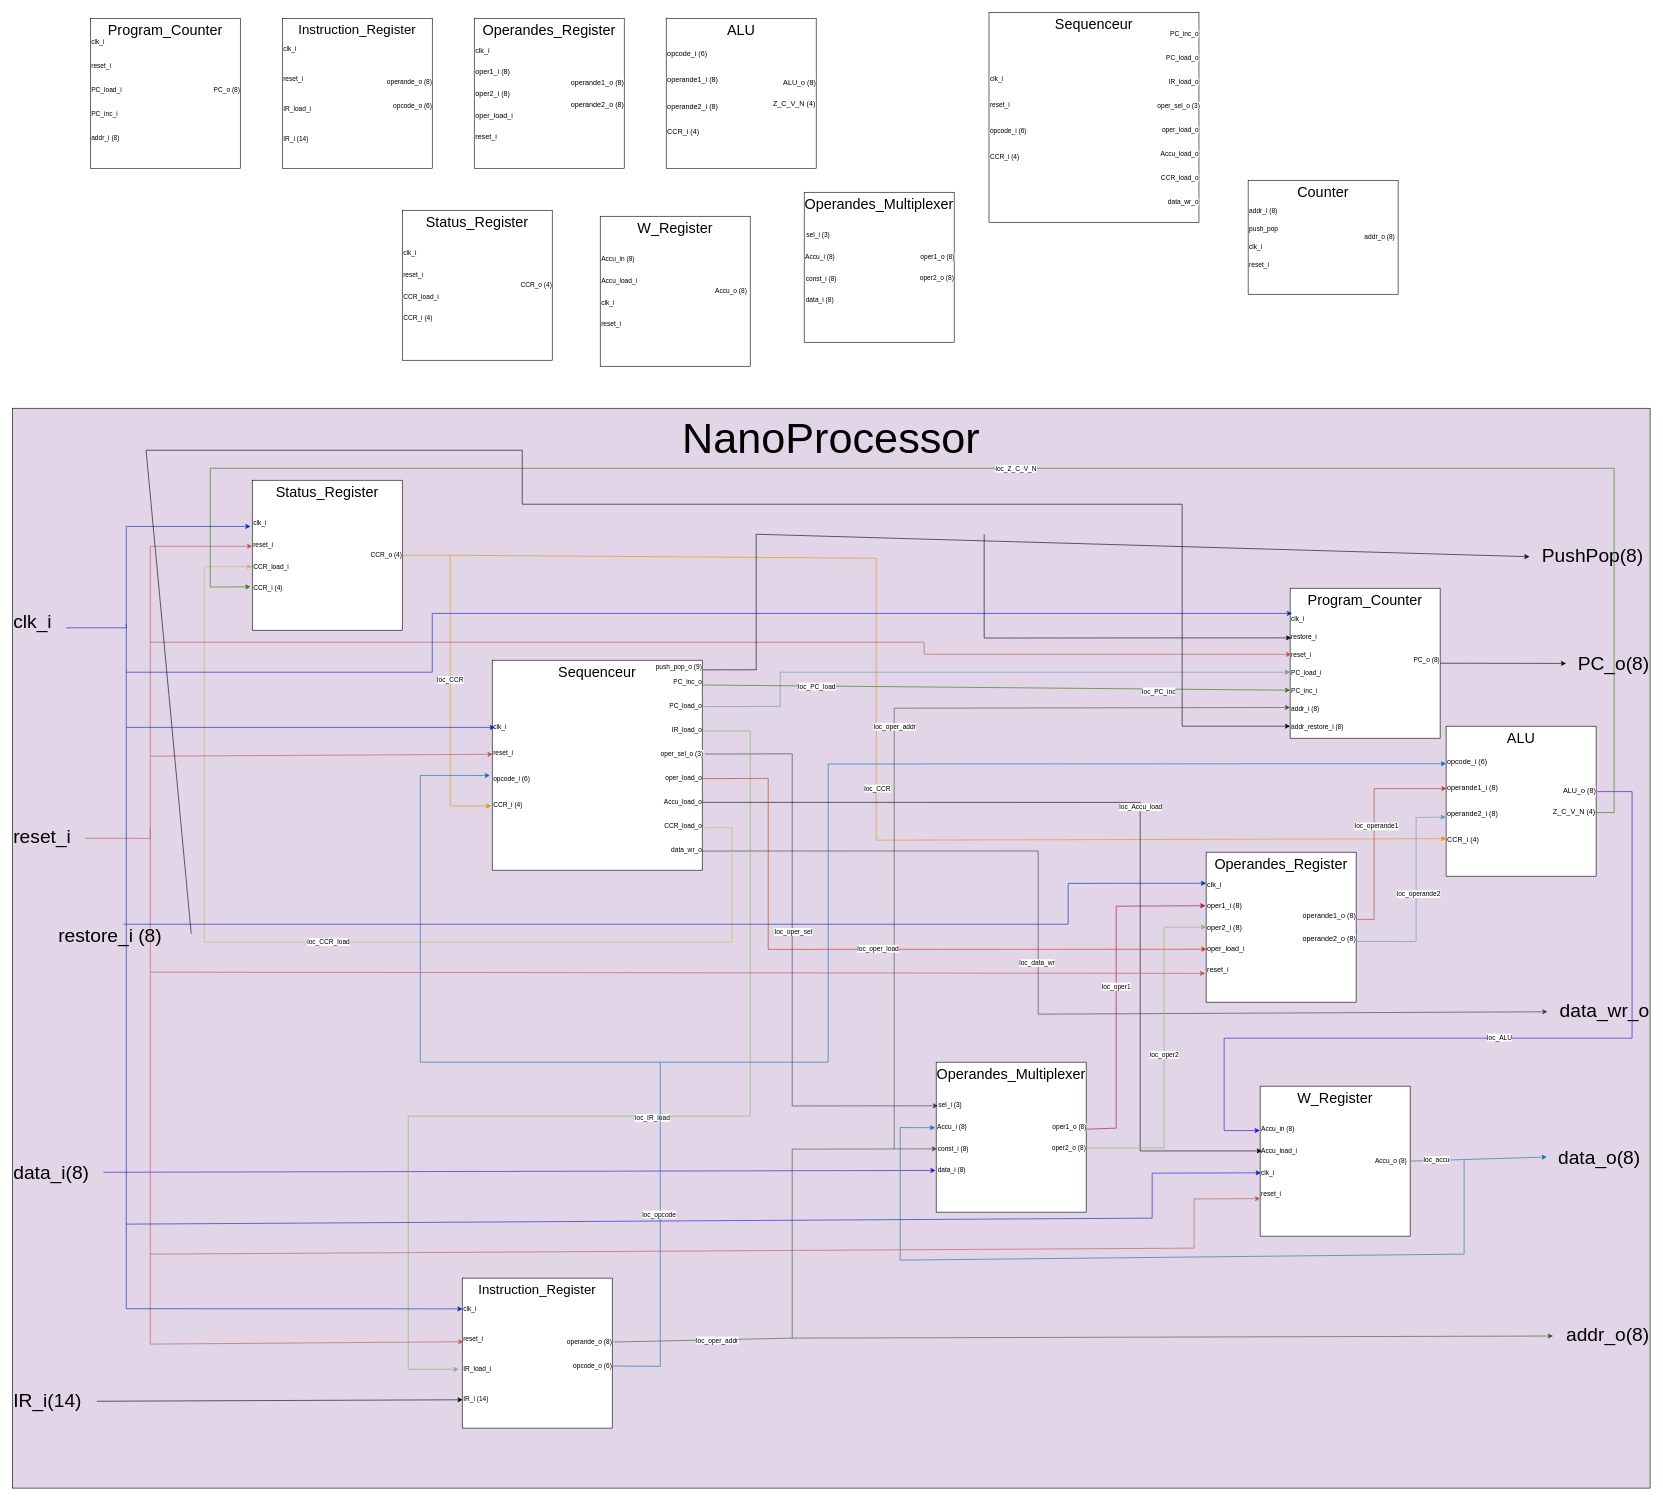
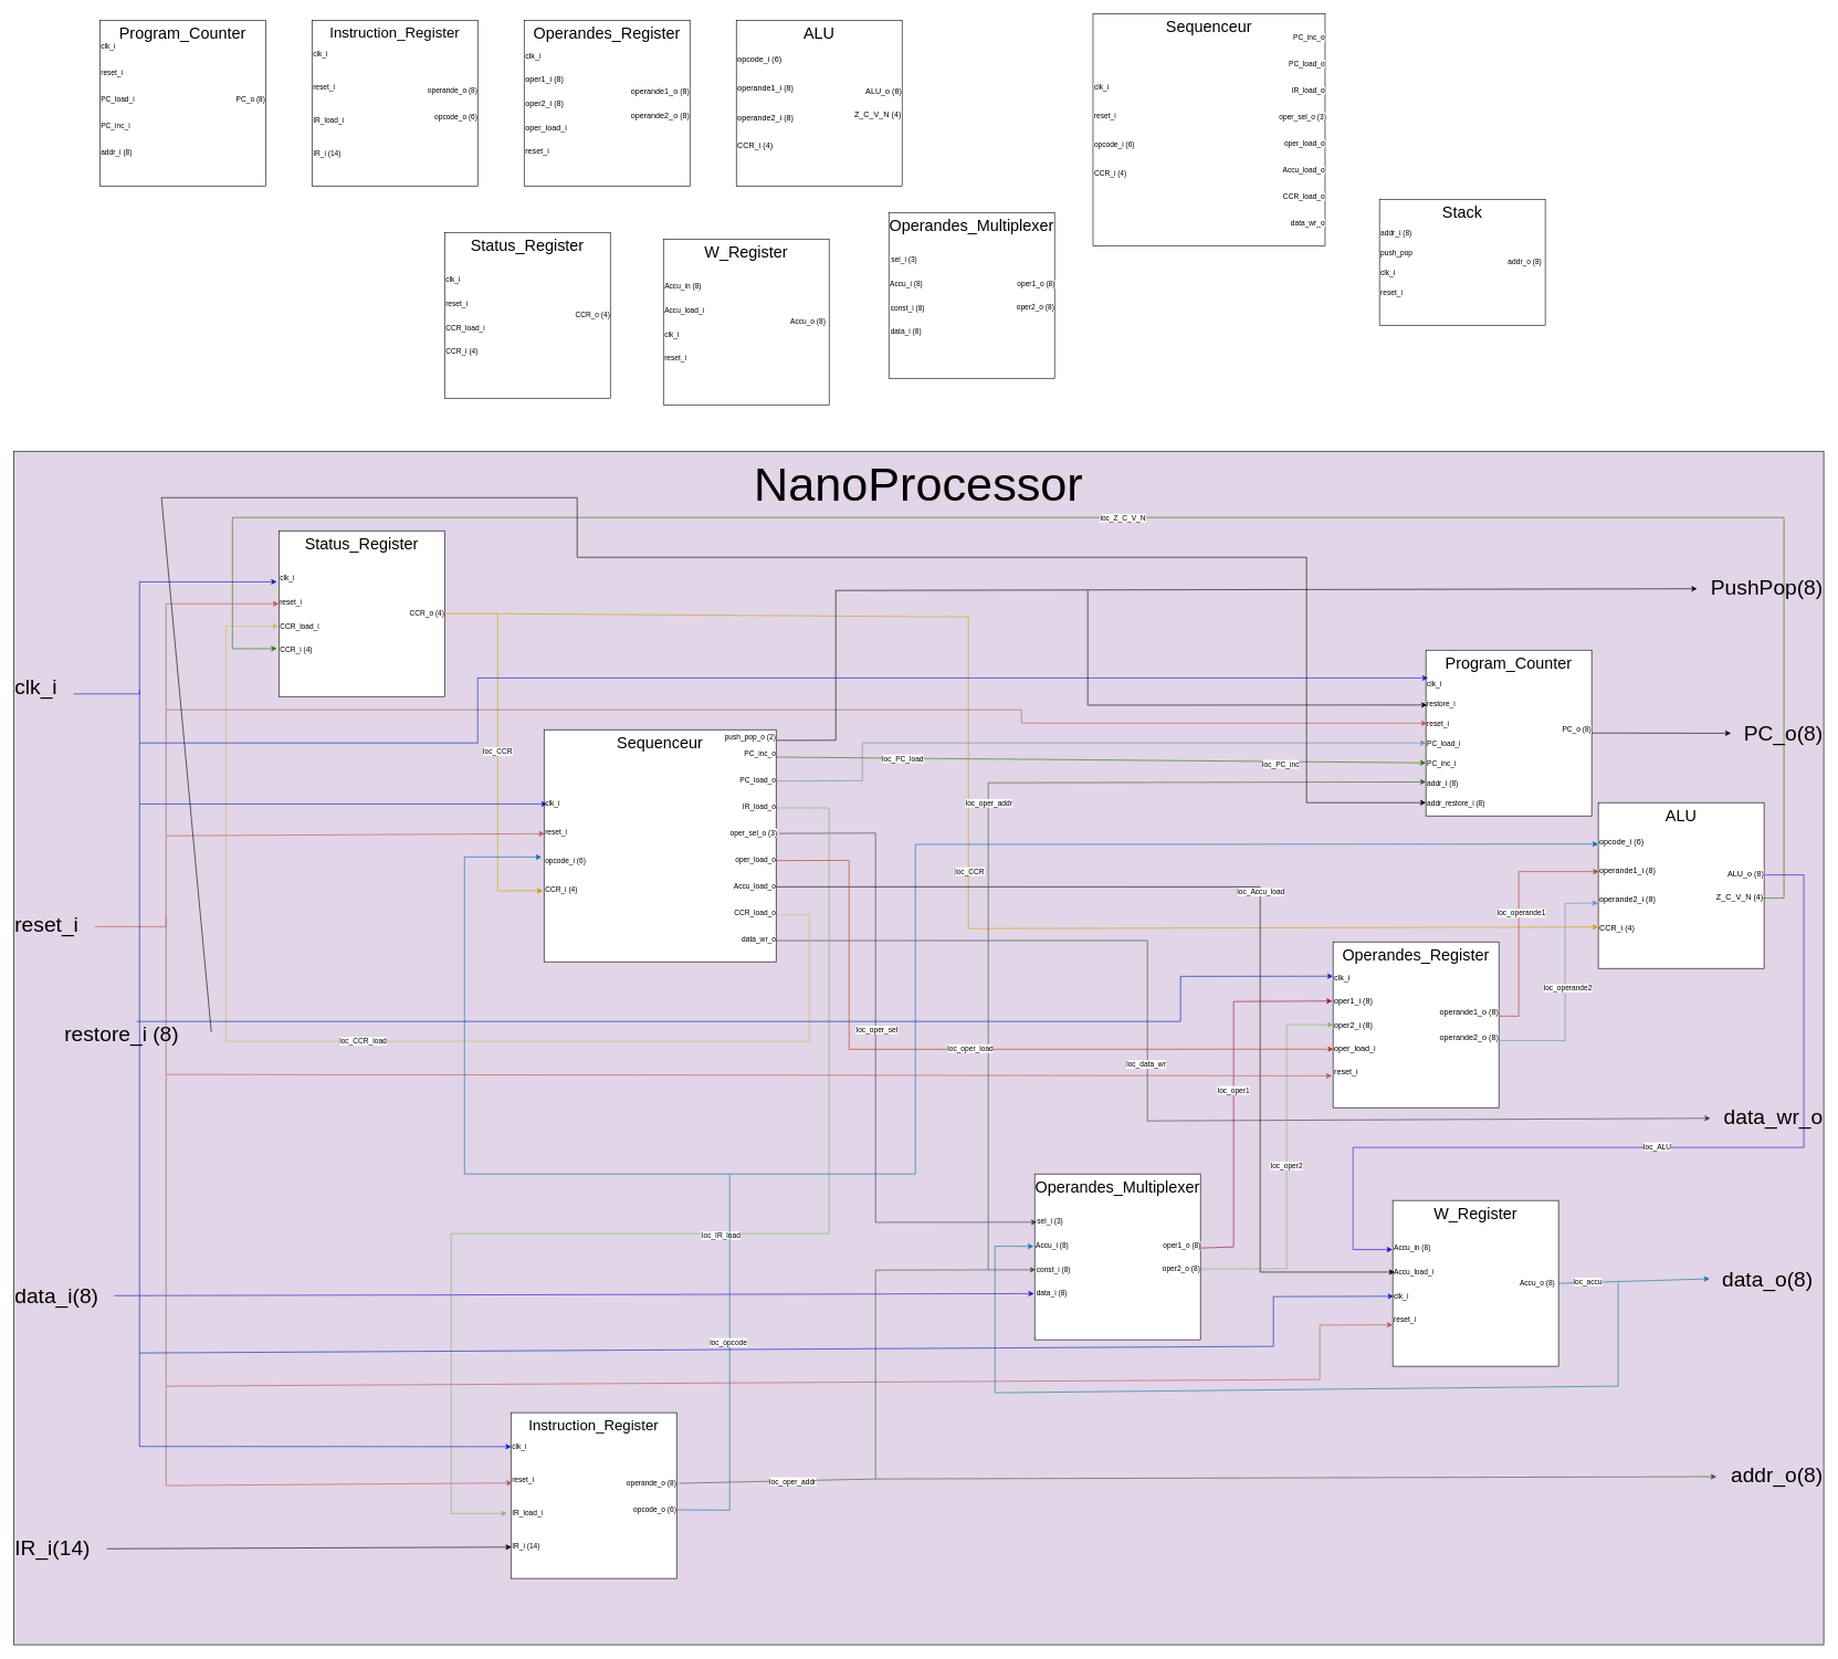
- <mxCell id="210" value="Counter" style="rounded=0;whiteSpace=wrap;html=1;container=0;verticalAlign=top;fontSize=24;" parent="209" vertex="1"><mxGeometry x="0.004" width="249.996" height="190" as="geometry" /></mxCell>
+ <mxCell id="210" value="Stack" style="rounded=0;whiteSpace=wrap;html=1;container=0;verticalAlign=top;fontSize=24;" parent="209" vertex="1"><mxGeometry x="0.004" width="249.996" height="190" as="geometry" /></mxCell>
- <mxCell id="219" value="&lt;div&gt;PushPop(8&lt;span style=&quot;background-color: initial;&quot;&gt;)&lt;/span&gt;&lt;/div&gt;" style="text;html=1;align=right;verticalAlign=middle;resizable=0;points=[];autosize=1;strokeColor=none;fillColor=none;fontSize=32;" vertex="1" parent="1"><mxGeometry x="2550" y="900" width="190" height="50" as="geometry" /></mxCell>
+ <mxCell id="219" value="&lt;div&gt;PushPop(8&lt;span style=&quot;background-color: initial;&quot;&gt;)&lt;/span&gt;&lt;/div&gt;" style="text;html=1;align=right;verticalAlign=middle;resizable=0;points=[];autosize=1;strokeColor=none;fillColor=none;fontSize=32;" vertex="1" parent="1"><mxGeometry x="2560" y="860" width="190" height="50" as="geometry" /></mxCell>
- <mxCell id="86" value="push_pop_o (9)" style="edgeLabel;html=1;align=right;verticalAlign=middle;resizable=0;points=[];" parent="72" vertex="1" connectable="0"><mxGeometry x="350.005" y="10" as="geometry" /></mxCell>
+ <mxCell id="86" value="push_pop_o (2)" style="edgeLabel;html=1;align=right;verticalAlign=middle;resizable=0;points=[];" parent="72" vertex="1" connectable="0"><mxGeometry x="350.005" y="10" as="geometry" /></mxCell>
